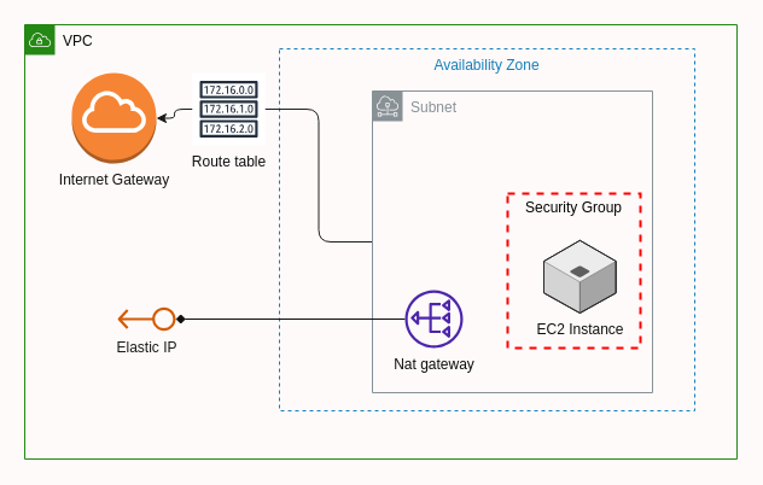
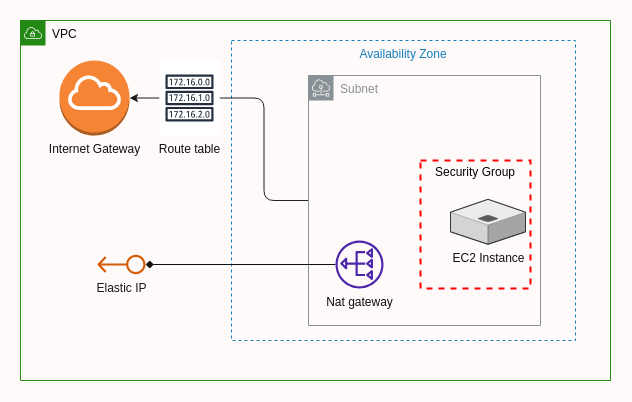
- <mxCell id="8" value="Route table" style="sketch=0;outlineConnect=0;fontColor=#0f0f10;gradientColor=none;strokeColor=#232F3E;fillColor=#ffffff;dashed=0;verticalLabelPosition=bottom;verticalAlign=top;align=center;html=1;fontSize=12;fontStyle=0;aspect=fixed;shape=mxgraph.aws4.resourceIcon;resIcon=mxgraph.aws4.route_table;" parent="2" vertex="1"><mxGeometry x="139" y="40" width="60" height="60" as="geometry" /></mxCell>
+ <mxCell id="8" value="Route table" style="sketch=0;outlineConnect=0;fontColor=#0f0f10;gradientColor=none;strokeColor=#232F3E;fillColor=#ffffff;dashed=0;verticalLabelPosition=bottom;verticalAlign=top;align=center;html=1;fontSize=12;fontStyle=0;aspect=fixed;shape=mxgraph.aws4.resourceIcon;resIcon=mxgraph.aws4.route_table;" parent="2" vertex="1"><mxGeometry x="139" y="40" width="60" height="75" as="geometry" /></mxCell>
- <mxCell id="13" value="EC2 Instance" style="verticalLabelPosition=bottom;html=1;verticalAlign=top;strokeWidth=1;align=center;outlineConnect=0;dashed=0;outlineConnect=0;shape=mxgraph.aws3d.application_server;fillColor=#ECECEC;strokeColor=#5E5E5E;aspect=fixed;fontColor=#0f1010;" parent="12" vertex="1"><mxGeometry x="30" y="38.8" width="59.72" height="60.2" as="geometry" /></mxCell>
+ <mxCell id="13" value="EC2 Instance" style="verticalLabelPosition=bottom;html=1;verticalAlign=top;strokeWidth=1;align=center;outlineConnect=0;dashed=0;outlineConnect=0;shape=mxgraph.aws3d.application_server;fillColor=#ECECEC;strokeColor=#5E5E5E;aspect=fixed;fontColor=#0f1010;" parent="12" vertex="1"><mxGeometry x="30" y="38.8" width="75" height="45" as="geometry" /></mxCell>
